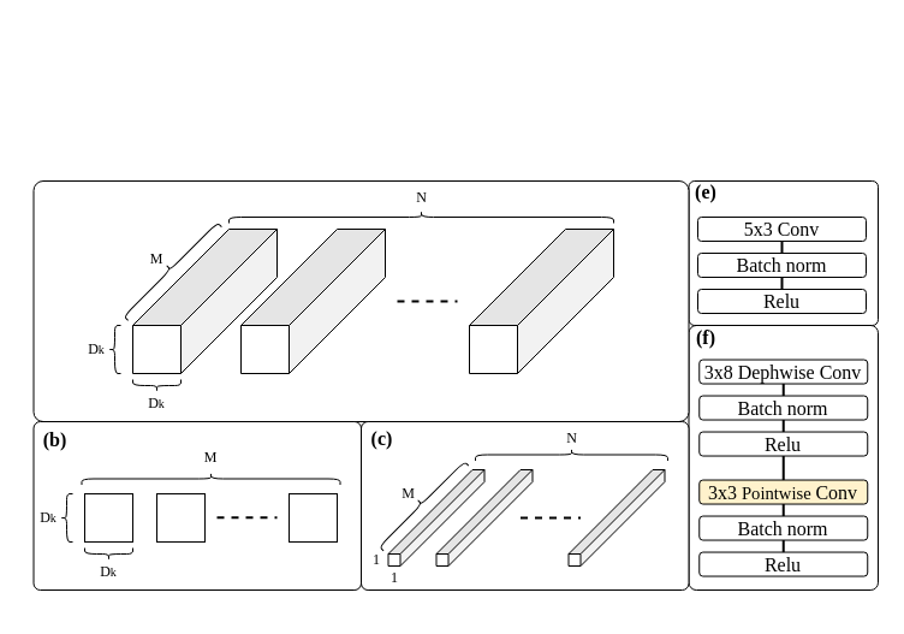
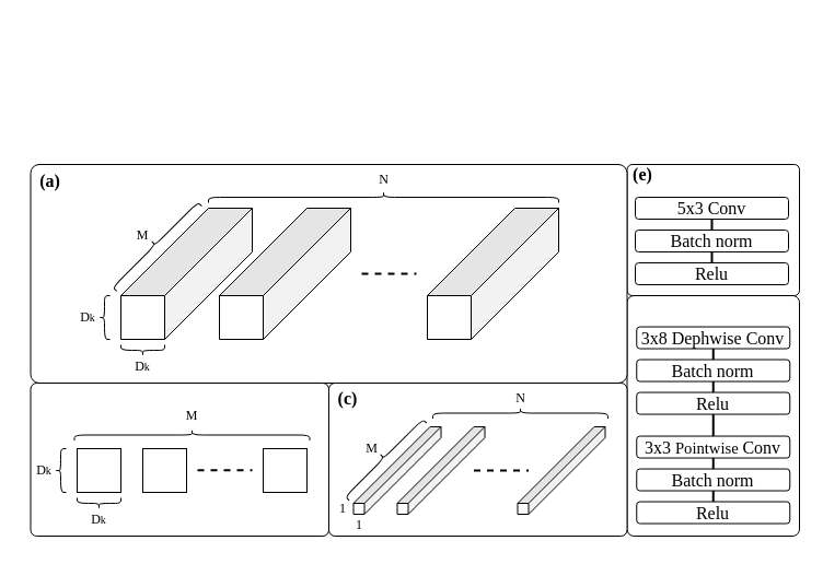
+ <mxCell id="39" value="(a)" style="text;html=1;strokeColor=none;fillColor=none;align=center;verticalAlign=middle;whiteSpace=wrap;rounded=0;dashed=1;fontFamily=Times New Roman;strokeWidth=1;fontStyle=1;fontSize=16;" parent="1" vertex="1"><mxGeometry x="27.5" y="150" width="35" height="30" as="geometry" /></mxCell>
- <mxCell id="59" value="(f)" style="text;html=1;strokeColor=none;fillColor=none;align=center;verticalAlign=middle;whiteSpace=wrap;rounded=0;dashed=1;fontFamily=Times New Roman;strokeWidth=1;fontStyle=1;fontSize=16;" parent="1" vertex="1"><mxGeometry x="572.5" y="270" width="27.5" height="20" as="geometry" /></mxCell>
- <mxCell id="40" value="(b)" style="text;html=1;strokeColor=none;fillColor=none;align=center;verticalAlign=middle;whiteSpace=wrap;rounded=0;dashed=1;fontFamily=Times New Roman;strokeWidth=1;fontStyle=1;fontSize=16;" parent="1" vertex="1"><mxGeometry x="27.5" y="350" width="35" height="30" as="geometry" /></mxCell>
- <mxCell id="45" value="3x3&amp;nbsp;&lt;span style=&quot;font-size:11.0pt;line-height:107%;&lt;br/&gt;font-family:&amp;quot;Times New Roman&amp;quot;,serif;mso-ascii-theme-font:major-bidi;mso-fareast-font-family:&lt;br/&gt;&amp;quot;Times New Roman&amp;quot;;mso-fareast-theme-font:minor-fareast;mso-hansi-theme-font:&lt;br/&gt;major-bidi;mso-bidi-theme-font:major-bidi;mso-ansi-language:EN-US;mso-fareast-language:&lt;br/&gt;EN-US;mso-bidi-language:HE&quot;&gt;Pointwise&amp;nbsp;&lt;/span&gt;Conv" style="rounded=1;whiteSpace=wrap;html=1;fontFamily=Times New Roman;fontSize=16;strokeWidth=1;fillColor=#fff2cc;" parent="1" vertex="1"><mxGeometry x="581.25" y="398.54" width="140" height="20" as="geometry" /></mxCell>
+ <mxCell id="45" value="3x3&amp;nbsp;&lt;span style=&quot;font-size:11.0pt;line-height:107%;&lt;br/&gt;font-family:&amp;quot;Times New Roman&amp;quot;,serif;mso-ascii-theme-font:major-bidi;mso-fareast-font-family:&lt;br/&gt;&amp;quot;Times New Roman&amp;quot;;mso-fareast-theme-font:minor-fareast;mso-hansi-theme-font:&lt;br/&gt;major-bidi;mso-bidi-theme-font:major-bidi;mso-ansi-language:EN-US;mso-fareast-language:&lt;br/&gt;EN-US;mso-bidi-language:HE&quot;&gt;Pointwise&amp;nbsp;&lt;/span&gt;Conv" style="rounded=1;whiteSpace=wrap;html=1;fontFamily=Times New Roman;fontSize=16;strokeWidth=1;" parent="1" vertex="1"><mxGeometry x="581.25" y="398.54" width="140" height="20" as="geometry" /></mxCell>
